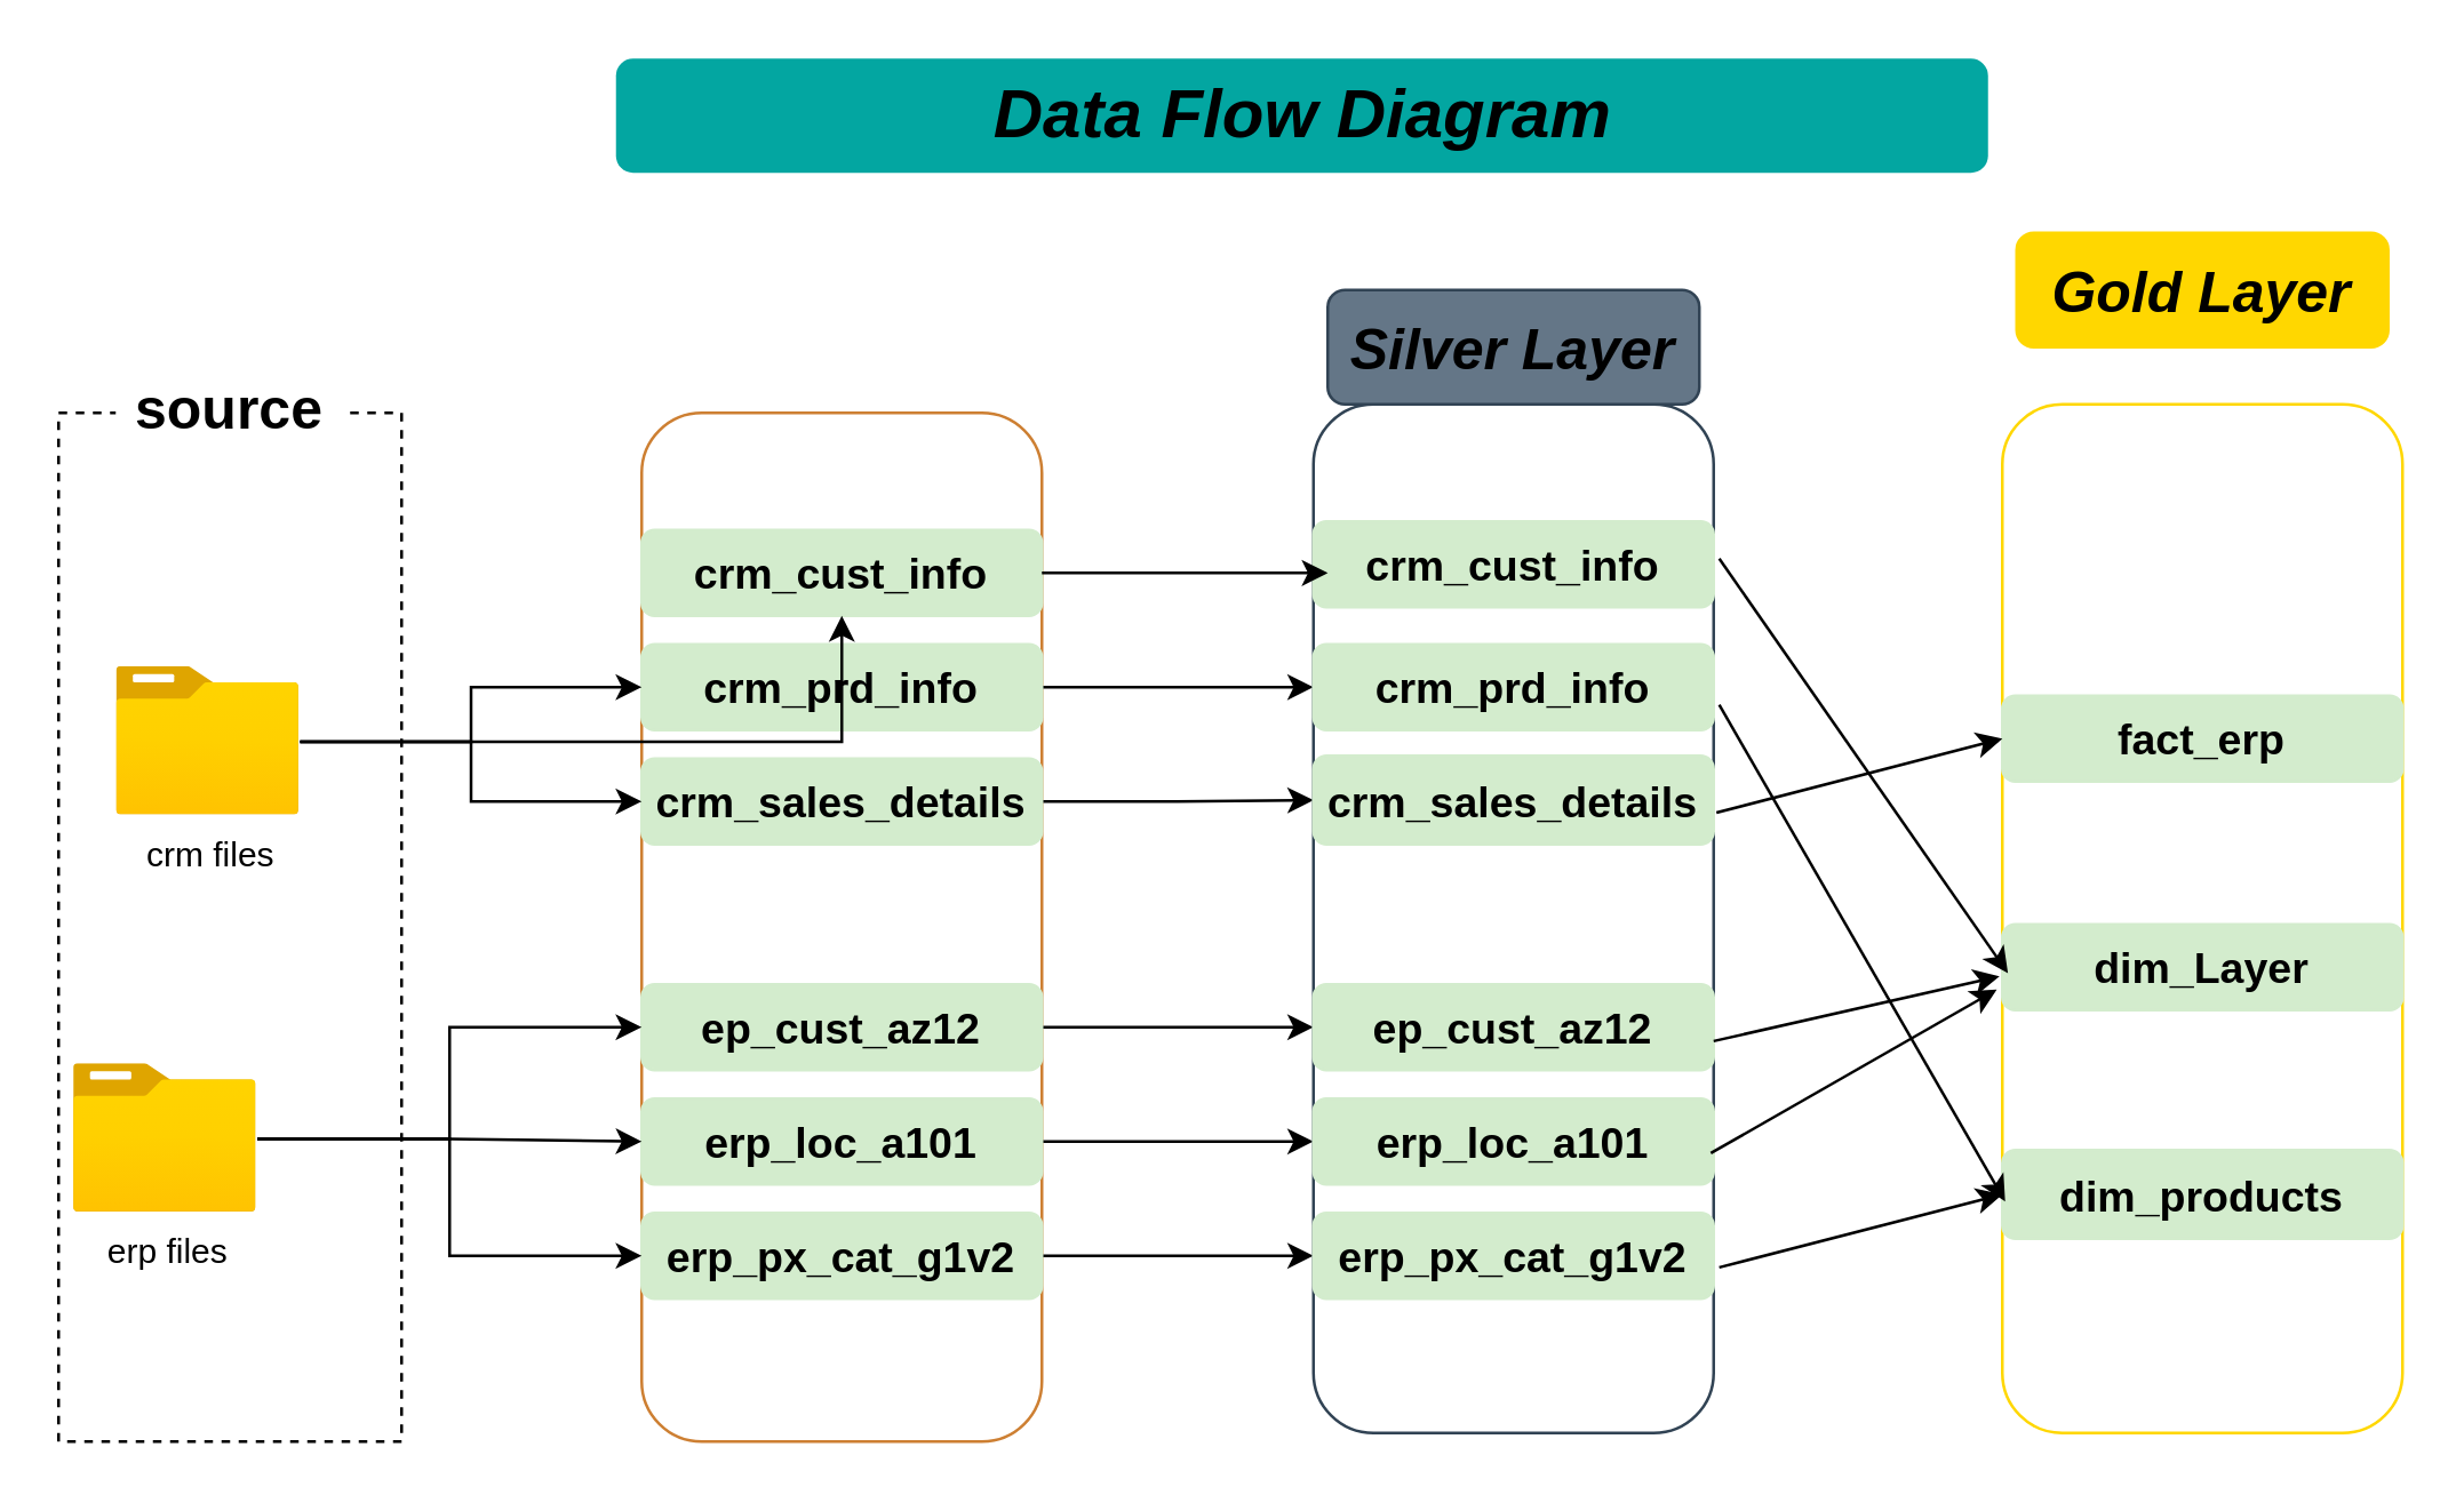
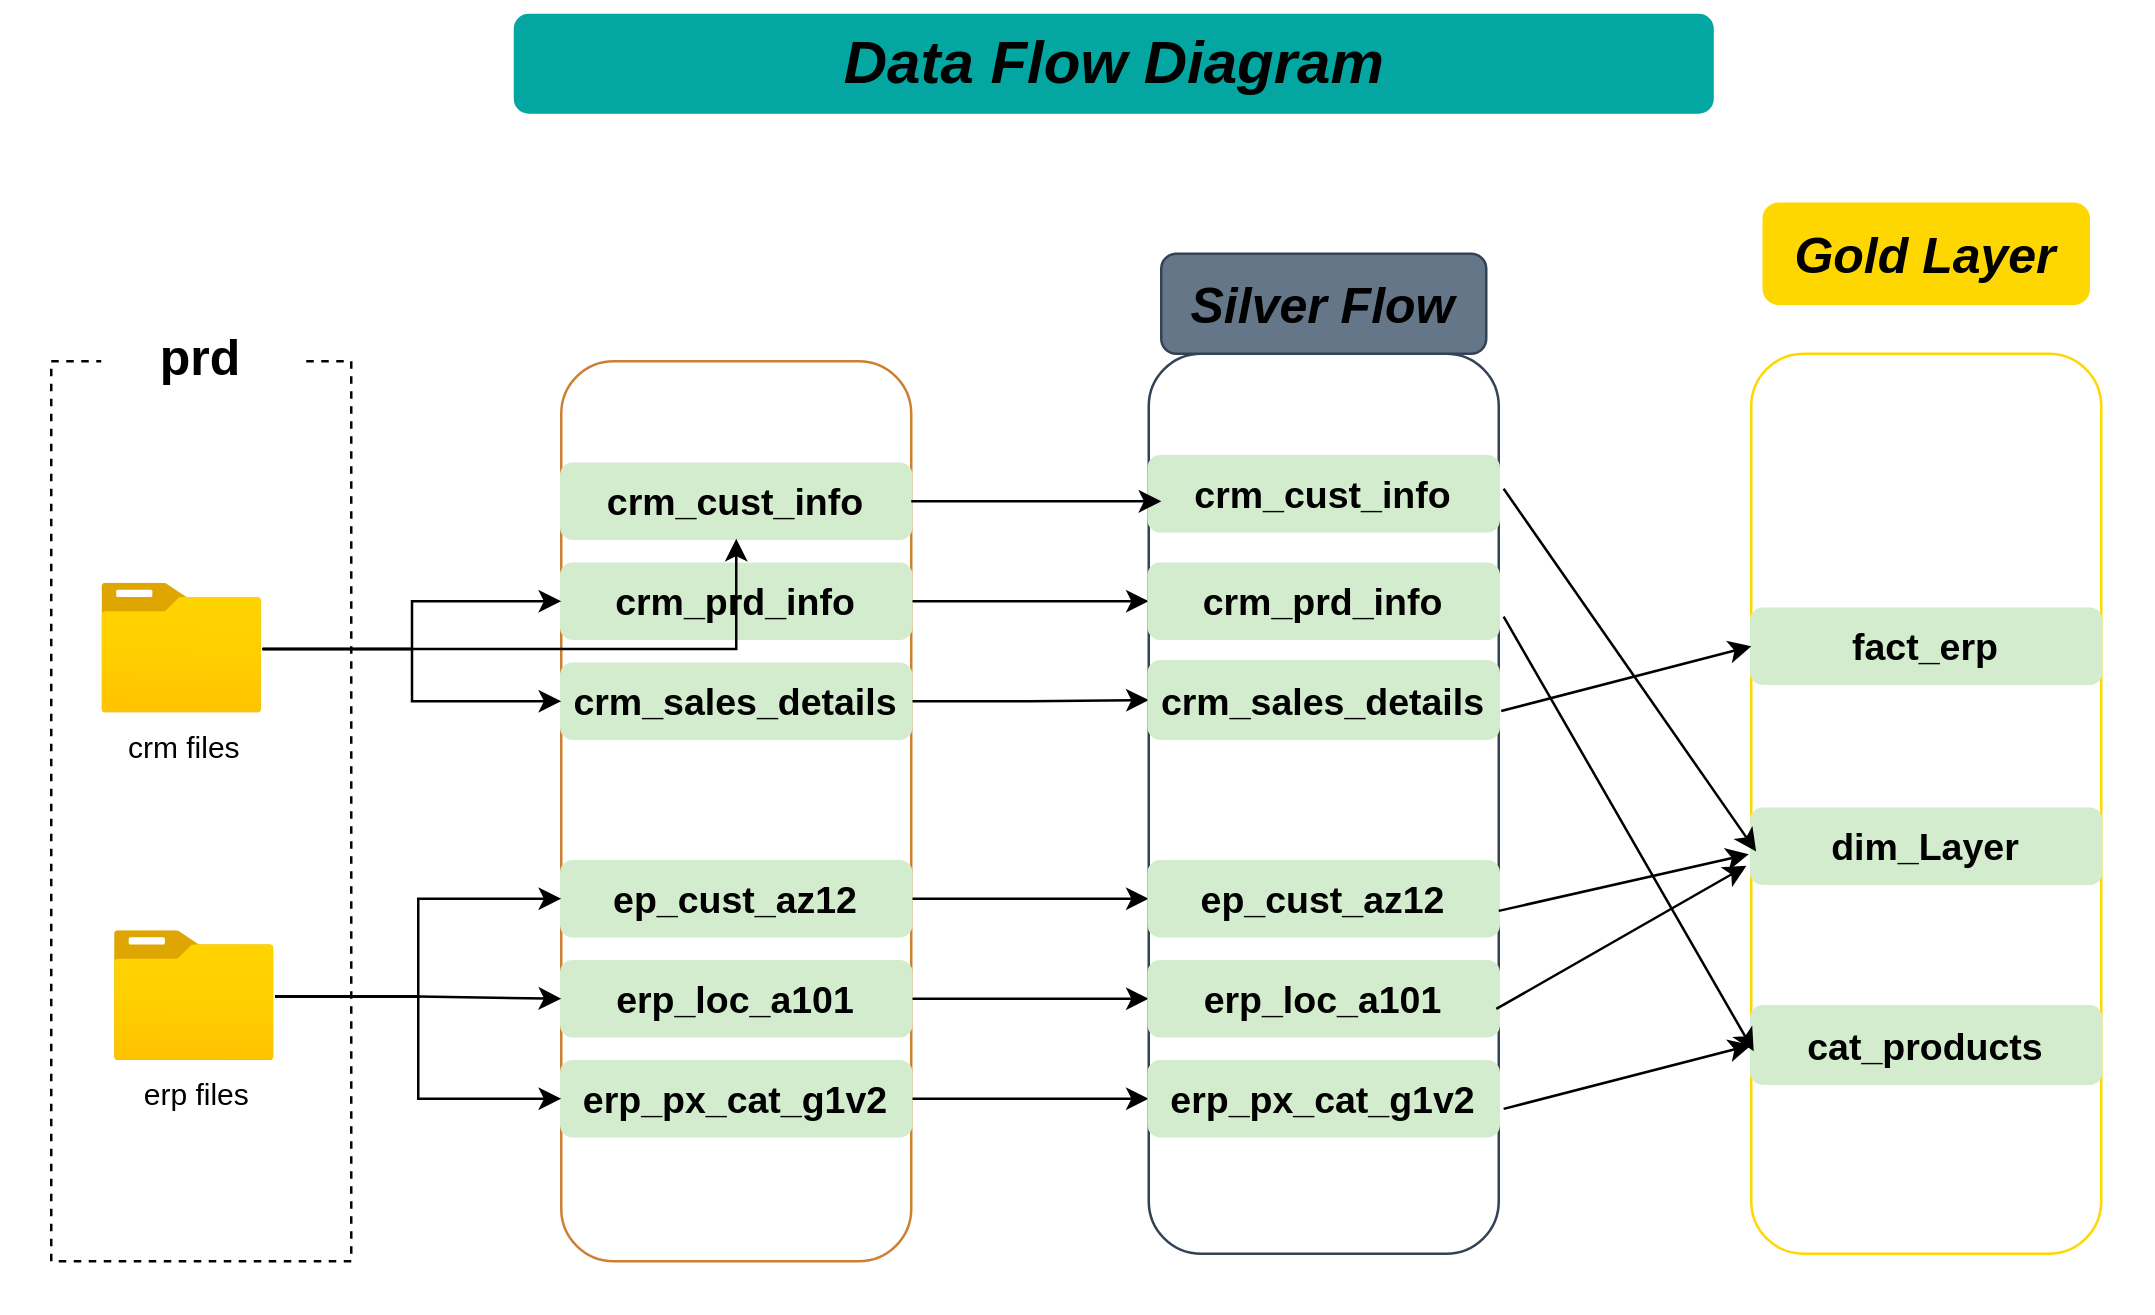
- <mxCell id="44" value="&lt;i&gt;Data Flow Diagram&lt;/i&gt;" style="text;strokeColor=none;fillColor=#03A6A1;html=1;fontSize=24;fontStyle=1;verticalAlign=middle;align=center;rounded=1;" vertex="1" parent="1"><mxGeometry x="215" y="20" width="480" height="40" as="geometry" /></mxCell>
+ <mxCell id="44" value="&lt;i&gt;Data Flow Diagram&lt;/i&gt;" style="text;strokeColor=none;fillColor=#03A6A1;html=1;fontSize=24;fontStyle=1;verticalAlign=middle;align=center;rounded=1;" vertex="1" parent="1"><mxGeometry x="205" y="5" width="480" height="40" as="geometry" /></mxCell>
- <mxCell id="26" value="&lt;font style=&quot;font-size: 20px; color: rgb(0, 0, 0);&quot;&gt;&lt;b&gt;&lt;i&gt;Silver Layer&lt;/i&gt;&lt;/b&gt;&lt;/font&gt;" style="rounded=1;whiteSpace=wrap;html=1;fillColor=#647687;strokeColor=#314354;fontColor=#ffffff;" vertex="1" parent="1"><mxGeometry x="464" y="101" width="130" height="40" as="geometry" /></mxCell>
+ <mxCell id="26" value="&lt;font style=&quot;font-size: 20px; color: rgb(0, 0, 0);&quot;&gt;&lt;b&gt;&lt;i&gt;Silver Flow&lt;/i&gt;&lt;/b&gt;&lt;/font&gt;" style="rounded=1;whiteSpace=wrap;html=1;fillColor=#647687;strokeColor=#314354;fontColor=#ffffff;" vertex="1" parent="1"><mxGeometry x="464" y="101" width="130" height="40" as="geometry" /></mxCell>
- <mxCell id="23" value="&lt;font style=&quot;font-size: 20px;&quot;&gt;&lt;b&gt;source&lt;/b&gt;&lt;/font&gt;" style="text;html=1;align=center;verticalAlign=middle;whiteSpace=wrap;rounded=0;fillColor=default;gradientColor=none;strokeColor=none;" parent="1" vertex="1"><mxGeometry x="40" y="124" width="80" height="35" as="geometry" /></mxCell>
+ <mxCell id="23" value="&lt;font style=&quot;font-size: 20px;&quot;&gt;&lt;b&gt;prd&lt;/b&gt;&lt;/font&gt;" style="text;html=1;align=center;verticalAlign=middle;whiteSpace=wrap;rounded=0;fillColor=default;gradientColor=none;strokeColor=none;" parent="1" vertex="1"><mxGeometry x="40" y="124" width="80" height="35" as="geometry" /></mxCell>
- <mxCell id="22" value="erp files" style="image;aspect=fixed;html=1;points=[];align=center;fontSize=12;image=img/lib/azure2/general/Folder_Blank.svg;" parent="1" vertex="1"><mxGeometry x="25.5" y="372.06" width="64" height="51.94" as="geometry" /></mxCell>
+ <mxCell id="22" value="erp files" style="image;aspect=fixed;html=1;points=[];align=center;fontSize=12;image=img/lib/azure2/general/Folder_Blank.svg;" parent="1" vertex="1"><mxGeometry x="45.5" y="372.06" width="64" height="51.94" as="geometry" /></mxCell>
- <mxCell id="31" value="&lt;font color=&quot;#000000&quot;&gt;&lt;span style=&quot;font-size: 15px;&quot;&gt;&lt;b&gt;dim_products&lt;/b&gt;&lt;/span&gt;&lt;/font&gt;" style="rounded=1;whiteSpace=wrap;html=1;fillColor=#D3ECCD;strokeColor=#D3ECCD;fontColor=default;align=center;verticalAlign=middle;fontFamily=Helvetica;fontSize=12;gradientColor=none;" vertex="1" parent="1"><mxGeometry x="700" y="402" width="140" height="31" as="geometry" /></mxCell>
+ <mxCell id="31" value="&lt;font color=&quot;#000000&quot;&gt;&lt;span style=&quot;font-size: 15px;&quot;&gt;&lt;b&gt;cat_products&lt;/b&gt;&lt;/span&gt;&lt;/font&gt;" style="rounded=1;whiteSpace=wrap;html=1;fillColor=#D3ECCD;strokeColor=#D3ECCD;fontColor=default;align=center;verticalAlign=middle;fontFamily=Helvetica;fontSize=12;gradientColor=none;" vertex="1" parent="1"><mxGeometry x="700" y="402" width="140" height="31" as="geometry" /></mxCell>
